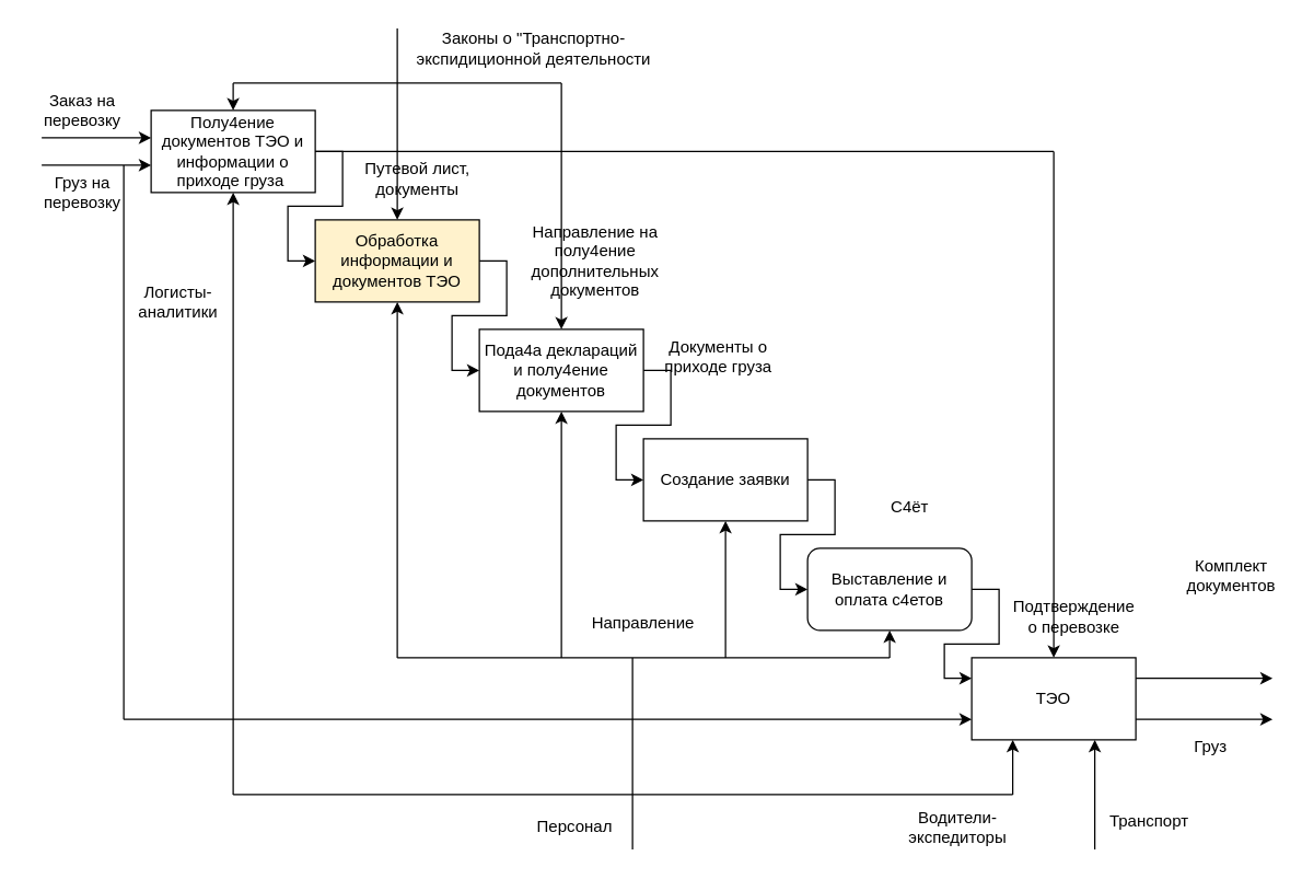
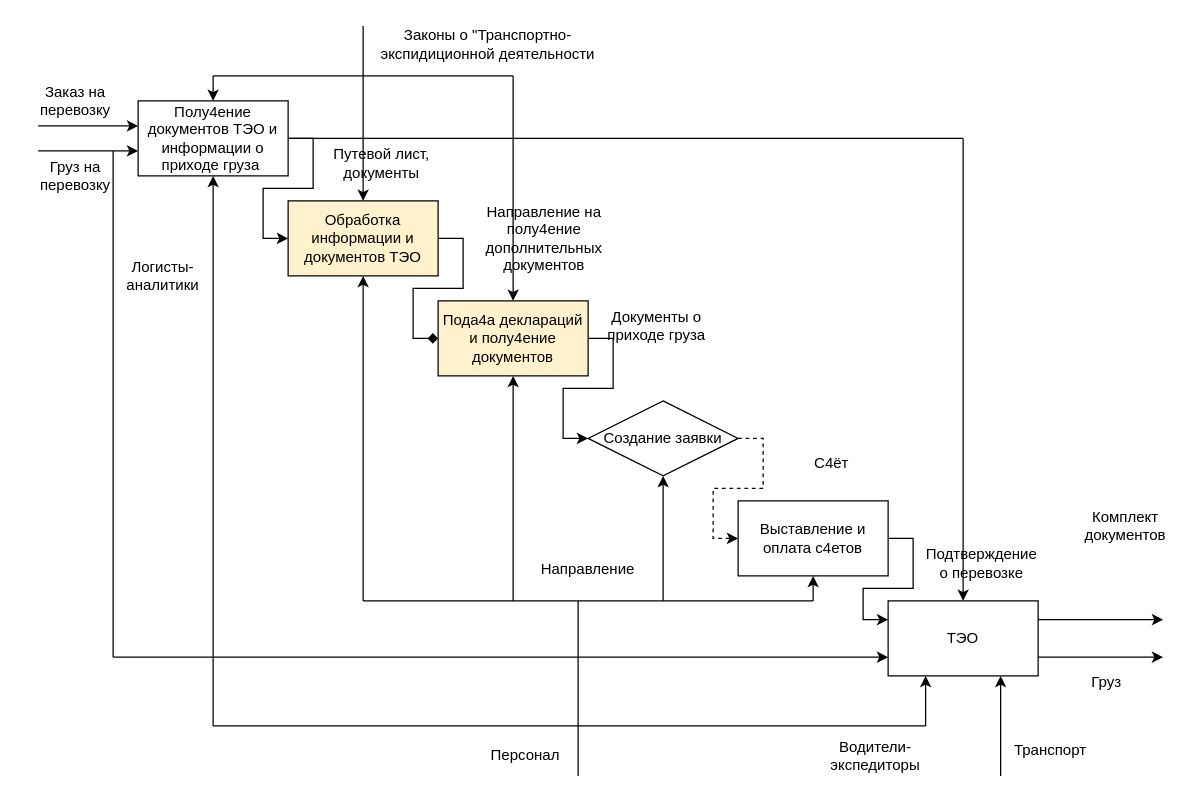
- <mxCell id="4" style="edgeStyle=orthogonalEdgeStyle;rounded=0;orthogonalLoop=1;jettySize=auto;html=1;exitX=1;exitY=0.5;exitDx=0;exitDy=0;entryX=0;entryY=0.5;entryDx=0;entryDy=0;" edge="1" parent="1" source="5" target="7"><mxGeometry relative="1" as="geometry"><Array as="points"><mxPoint x="370" y="190" /><mxPoint x="370" y="230" /><mxPoint x="330" y="230" /><mxPoint x="330" y="270" /></Array></mxGeometry></mxCell>
+ <mxCell id="4" style="edgeStyle=orthogonalEdgeStyle;rounded=0;orthogonalLoop=1;jettySize=auto;html=1;exitX=1;exitY=0.5;exitDx=0;exitDy=0;entryX=0;entryY=0.5;entryDx=0;entryDy=0;endArrow=diamond;" edge="1" parent="1" source="5" target="7"><mxGeometry relative="1" as="geometry"><Array as="points"><mxPoint x="370" y="190" /><mxPoint x="370" y="230" /><mxPoint x="330" y="230" /><mxPoint x="330" y="270" /></Array></mxGeometry></mxCell>
- <mxCell id="7" value="Пода4а деклараций и полу4ение документов" style="rounded=0;whiteSpace=wrap;html=1;" vertex="1" parent="1"><mxGeometry x="350" y="240" width="120" height="60" as="geometry" /></mxCell>
+ <mxCell id="7" value="Пода4а деклараций и полу4ение документов" style="rounded=0;whiteSpace=wrap;html=1;fillColor=#fff2cc;" vertex="1" parent="1"><mxGeometry x="350" y="240" width="120" height="60" as="geometry" /></mxCell>
- <mxCell id="9" value="Создание заявки" style="rounded=0;whiteSpace=wrap;html=1;" vertex="1" parent="1"><mxGeometry x="470" y="320" width="120" height="60" as="geometry" /></mxCell>
+ <mxCell id="9" value="Создание заявки" style="rhombus;whiteSpace=wrap;html=1;" vertex="1" parent="1"><mxGeometry x="470" y="320" width="120" height="60" as="geometry" /></mxCell>
- <mxCell id="8" style="edgeStyle=orthogonalEdgeStyle;rounded=0;orthogonalLoop=1;jettySize=auto;html=1;exitX=1;exitY=0.5;exitDx=0;exitDy=0;entryX=0;entryY=0.5;entryDx=0;entryDy=0;" edge="1" parent="1" source="9" target="11"><mxGeometry relative="1" as="geometry"><Array as="points"><mxPoint x="610" y="350" /><mxPoint x="610" y="390" /><mxPoint x="570" y="390" /><mxPoint x="570" y="430" /></Array></mxGeometry></mxCell>
+ <mxCell id="8" style="edgeStyle=orthogonalEdgeStyle;rounded=0;orthogonalLoop=1;jettySize=auto;html=1;exitX=1;exitY=0.5;exitDx=0;exitDy=0;entryX=0;entryY=0.5;entryDx=0;entryDy=0;dashed=1;" edge="1" parent="1" source="9" target="11"><mxGeometry relative="1" as="geometry"><Array as="points"><mxPoint x="610" y="350" /><mxPoint x="610" y="390" /><mxPoint x="570" y="390" /><mxPoint x="570" y="430" /></Array></mxGeometry></mxCell>
- <mxCell id="11" value="Выставление и оплата с4етов" style="whiteSpace=wrap;html=1;rounded=1;" vertex="1" parent="1"><mxGeometry x="590" y="400" width="120" height="60" as="geometry" /></mxCell>
+ <mxCell id="11" value="Выставление и оплата с4етов" style="rounded=0;whiteSpace=wrap;html=1;" vertex="1" parent="1"><mxGeometry x="590" y="400" width="120" height="60" as="geometry" /></mxCell>
